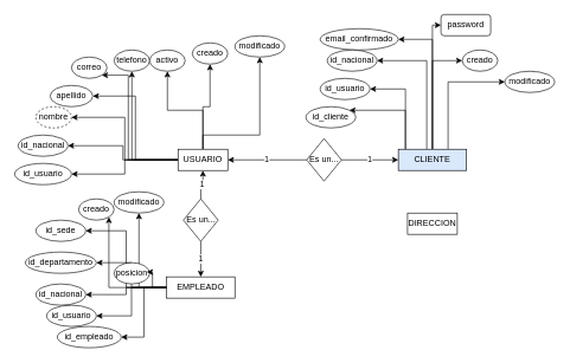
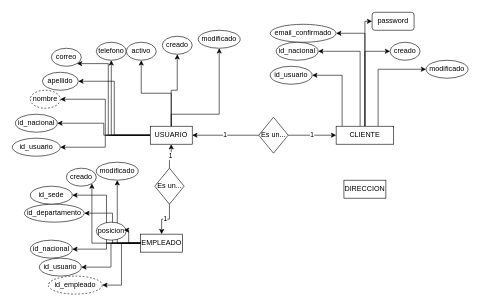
- <mxCell id="15" value="correo" style="ellipse;whiteSpace=wrap;html=1;" vertex="1" parent="1"><mxGeometry x="100" y="80" width="50" height="30" as="geometry" /></mxCell>
+ <mxCell id="15" value="correo" style="ellipse;whiteSpace=wrap;html=1;" vertex="1" parent="1"><mxGeometry x="85" y="80" width="50" height="30" as="geometry" /></mxCell>
- <mxCell id="21" style="edgeStyle=orthogonalEdgeStyle;rounded=0;orthogonalLoop=1;jettySize=auto;html=1;" edge="1" parent="1" source="28" target="33"><mxGeometry relative="1" as="geometry"><Array as="points"><mxPoint x="570" y="155" /></Array></mxGeometry></mxCell>
- <mxCell id="33" value="id_cliente" style="ellipse;whiteSpace=wrap;html=1;" vertex="1" parent="1"><mxGeometry x="430" y="150" width="70" height="30" as="geometry" /></mxCell>
- <mxCell id="28" value="CLIENTE" style="rounded=0;whiteSpace=wrap;html=1;fillColor=#dae8fc;" vertex="1" parent="1"><mxGeometry x="560" y="210" width="96" height="30" as="geometry" /></mxCell>
+ <mxCell id="28" value="CLIENTE" style="rounded=0;whiteSpace=wrap;html=1;" vertex="1" parent="1"><mxGeometry x="560" y="210" width="96" height="30" as="geometry" /></mxCell>
- <mxCell id="57" value="id_departamento" style="ellipse;whiteSpace=wrap;html=1;" vertex="1" parent="1"><mxGeometry x="35" y="355" width="100" height="30" as="geometry" /></mxCell>
+ <mxCell id="57" value="id_departamento" style="ellipse;whiteSpace=wrap;html=1;" vertex="1" parent="1"><mxGeometry x="40" y="340" width="100" height="30" as="geometry" /></mxCell>
- <mxCell id="46" value="EMPLEADO" style="rounded=0;whiteSpace=wrap;html=1;" vertex="1" parent="1"><mxGeometry x="234" y="390" width="96" height="30" as="geometry" /></mxCell>
+ <mxCell id="46" value="EMPLEADO" style="rounded=0;whiteSpace=wrap;html=1;" vertex="1" parent="1"><mxGeometry x="234" y="390" width="70" height="30" as="geometry" /></mxCell>
- <mxCell id="50" value="id_empleado" style="ellipse;whiteSpace=wrap;html=1;" vertex="1" parent="1"><mxGeometry x="80" y="460" width="90" height="30" as="geometry" /></mxCell>
+ <mxCell id="50" value="id_empleado" style="ellipse;whiteSpace=wrap;html=1;dashed=1;" vertex="1" parent="1"><mxGeometry x="80" y="460" width="90" height="30" as="geometry" /></mxCell>
